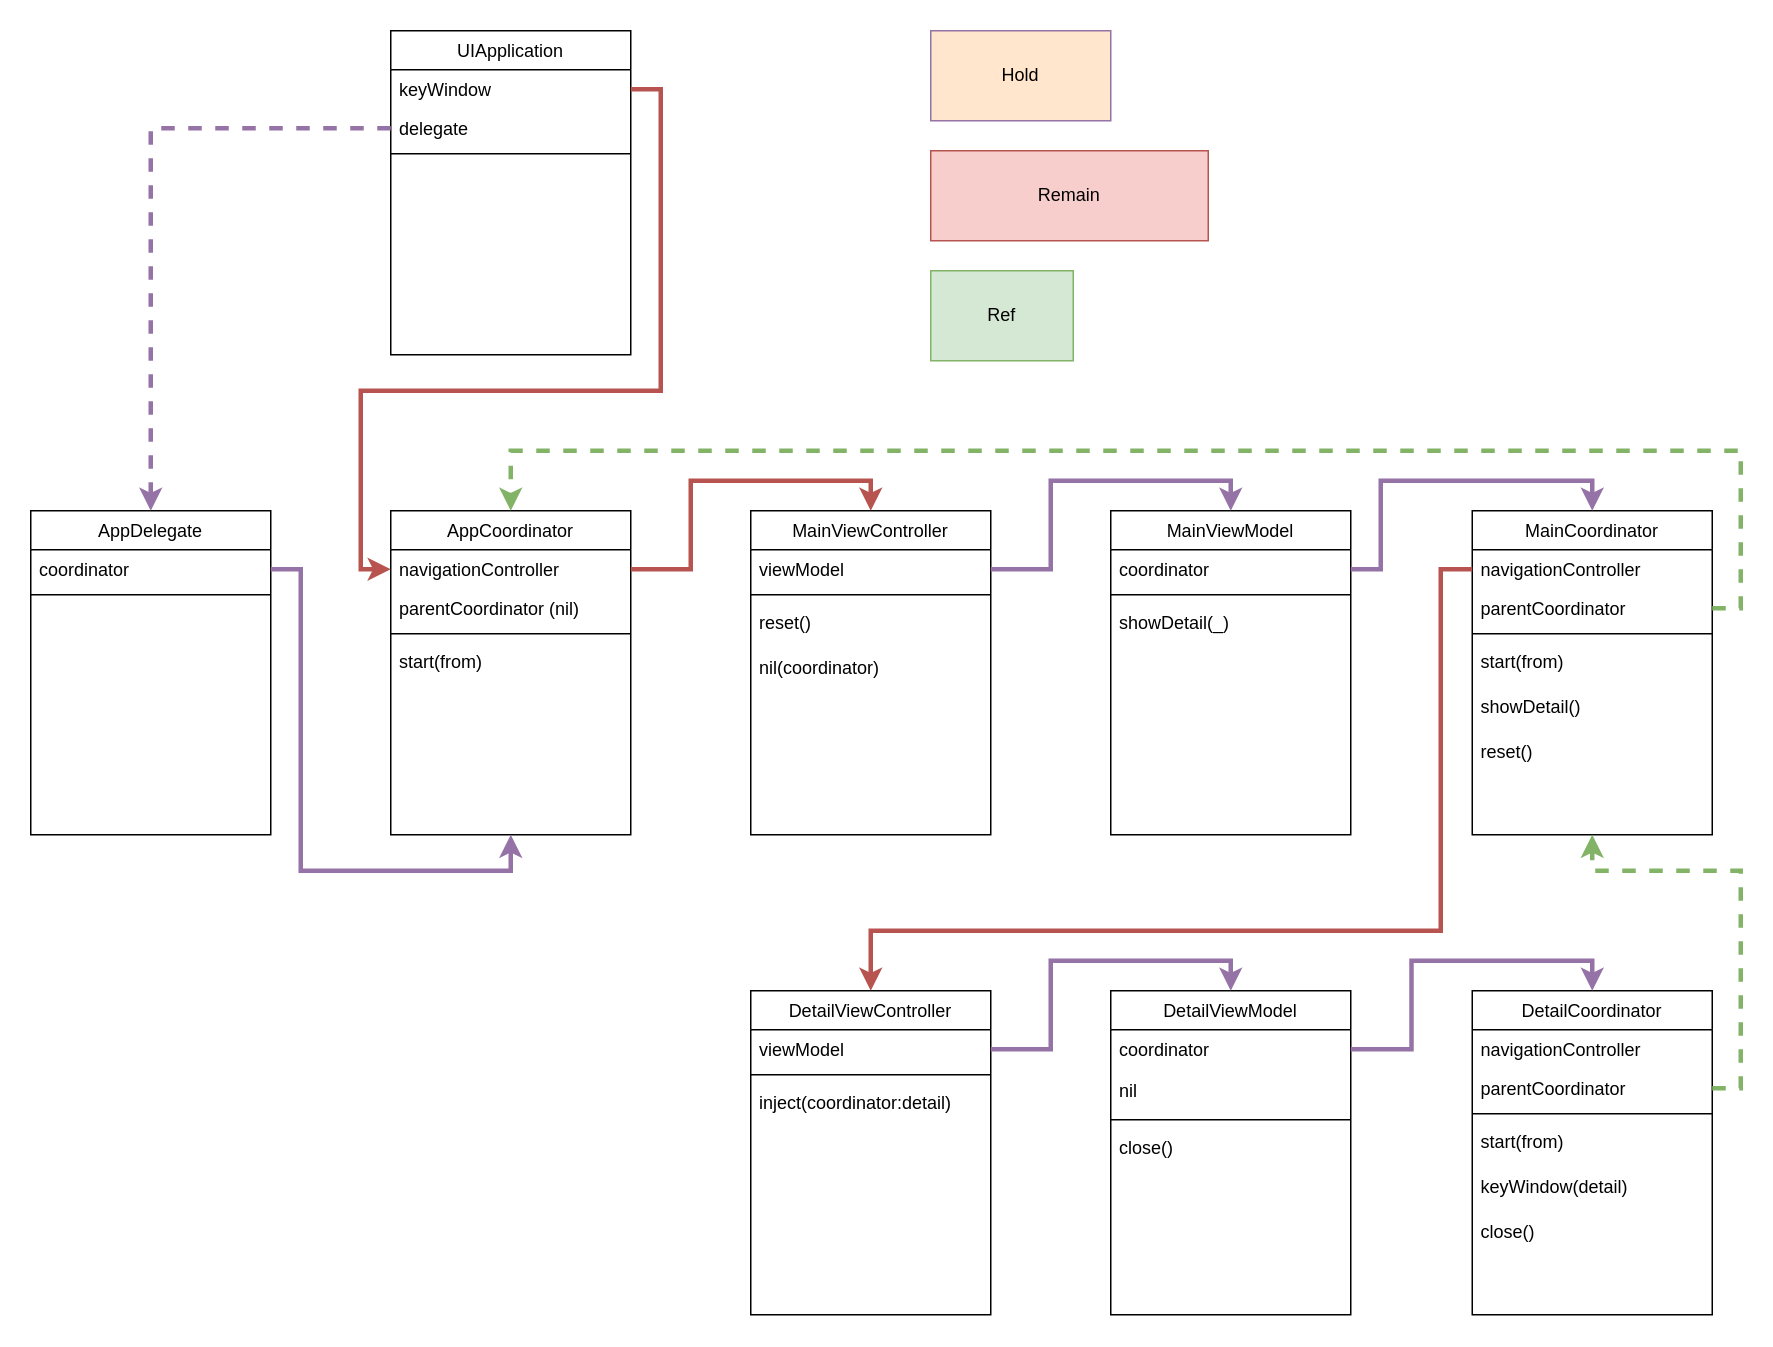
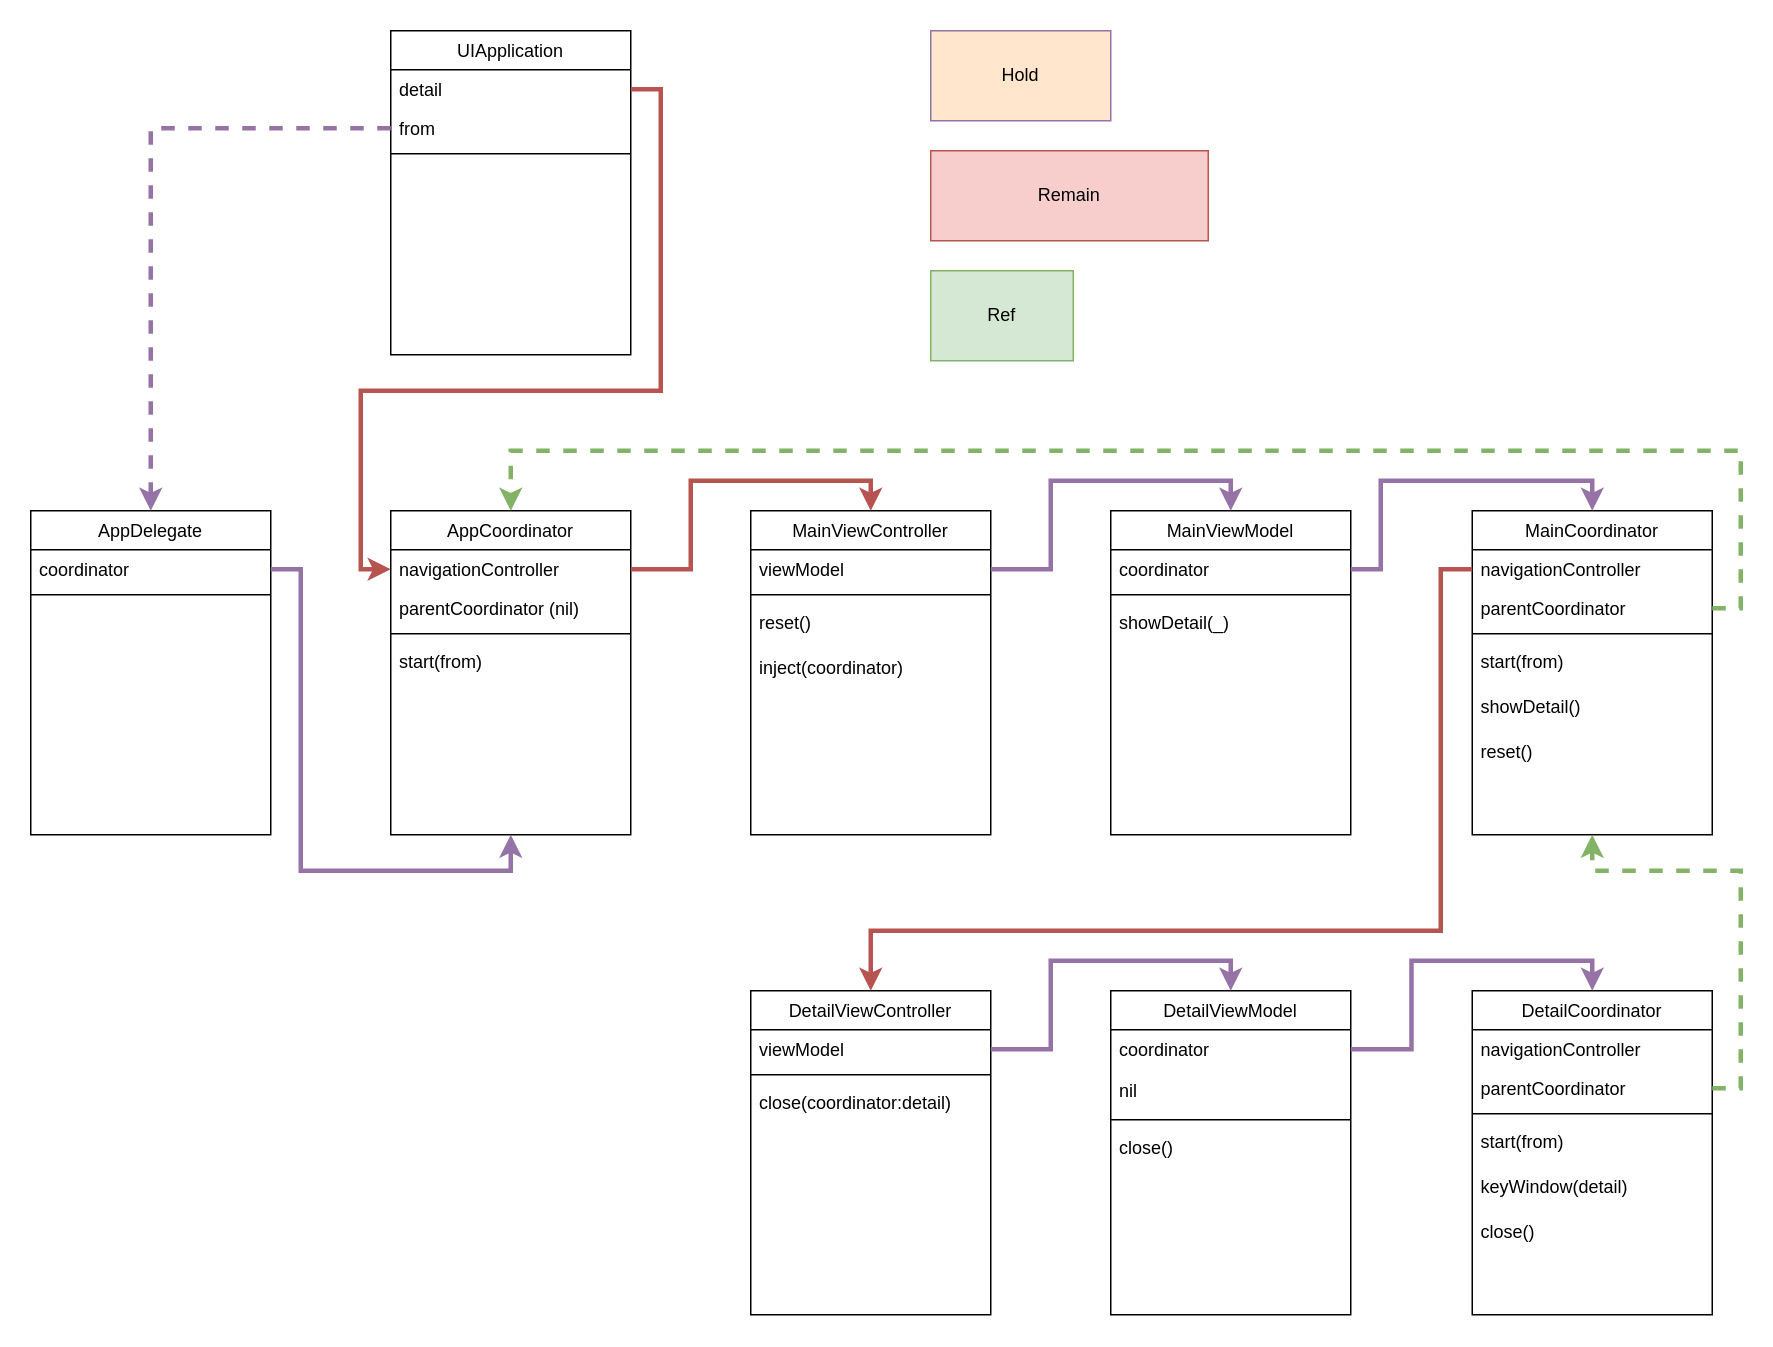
- <mxCell id="46" value="keyWindow" style="text;align=left;verticalAlign=top;spacingLeft=4;spacingRight=4;overflow=hidden;rotatable=0;points=[[0,0.5],[1,0.5]];portConstraint=eastwest;" vertex="1" parent="45"><mxGeometry y="26" width="160" height="26" as="geometry" /></mxCell>
+ <mxCell id="46" value="detail" style="text;align=left;verticalAlign=top;spacingLeft=4;spacingRight=4;overflow=hidden;rotatable=0;points=[[0,0.5],[1,0.5]];portConstraint=eastwest;" vertex="1" parent="45"><mxGeometry y="26" width="160" height="26" as="geometry" /></mxCell>
- <mxCell id="47" value="delegate" style="text;align=left;verticalAlign=top;spacingLeft=4;spacingRight=4;overflow=hidden;rotatable=0;points=[[0,0.5],[1,0.5]];portConstraint=eastwest;" vertex="1" parent="45"><mxGeometry y="52" width="160" height="26" as="geometry" /></mxCell>
+ <mxCell id="47" value="from" style="text;align=left;verticalAlign=top;spacingLeft=4;spacingRight=4;overflow=hidden;rotatable=0;points=[[0,0.5],[1,0.5]];portConstraint=eastwest;" vertex="1" parent="45"><mxGeometry y="52" width="160" height="26" as="geometry" /></mxCell>
- <mxCell id="18" value="nil(coordinator)" style="text;html=1;align=left;verticalAlign=middle;resizable=0;points=[];autosize=1;strokeColor=none;spacingLeft=4;" vertex="1" parent="14"><mxGeometry y="90" width="160" height="30" as="geometry" /></mxCell>
+ <mxCell id="18" value="inject(coordinator)" style="text;html=1;align=left;verticalAlign=middle;resizable=0;points=[];autosize=1;strokeColor=none;spacingLeft=4;" vertex="1" parent="14"><mxGeometry y="90" width="160" height="30" as="geometry" /></mxCell>
- <mxCell id="33" value="inject(coordinator:detail)" style="text;html=1;align=left;verticalAlign=middle;resizable=0;points=[];autosize=1;strokeColor=none;spacingLeft=4;" parent="30" vertex="1"><mxGeometry y="60" width="160" height="30" as="geometry" /></mxCell>
+ <mxCell id="33" value="close(coordinator:detail)" style="text;html=1;align=left;verticalAlign=middle;resizable=0;points=[];autosize=1;strokeColor=none;spacingLeft=4;" parent="30" vertex="1"><mxGeometry y="60" width="160" height="30" as="geometry" /></mxCell>
